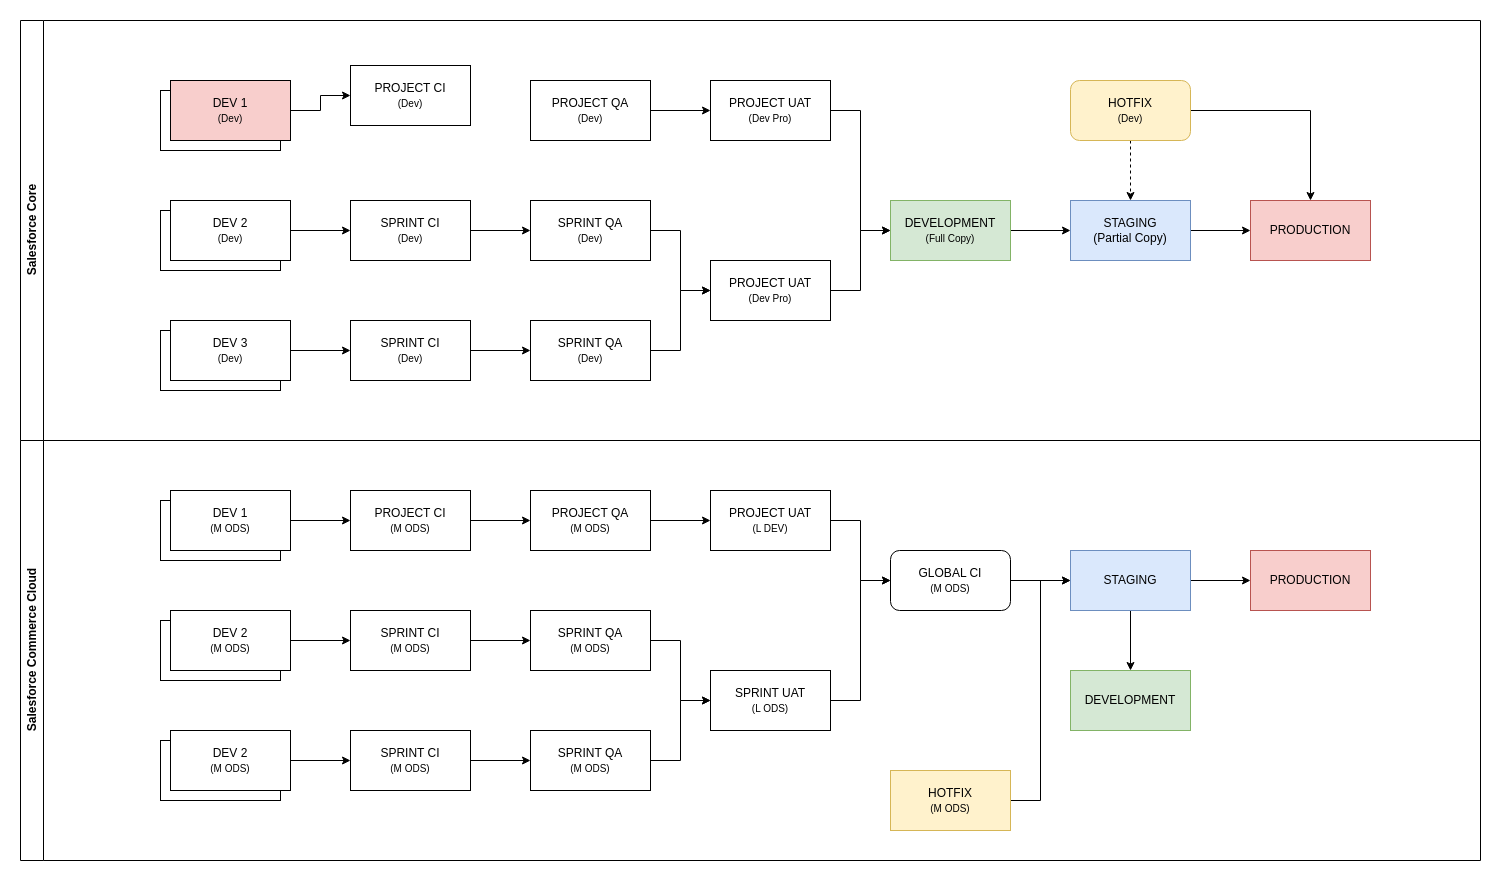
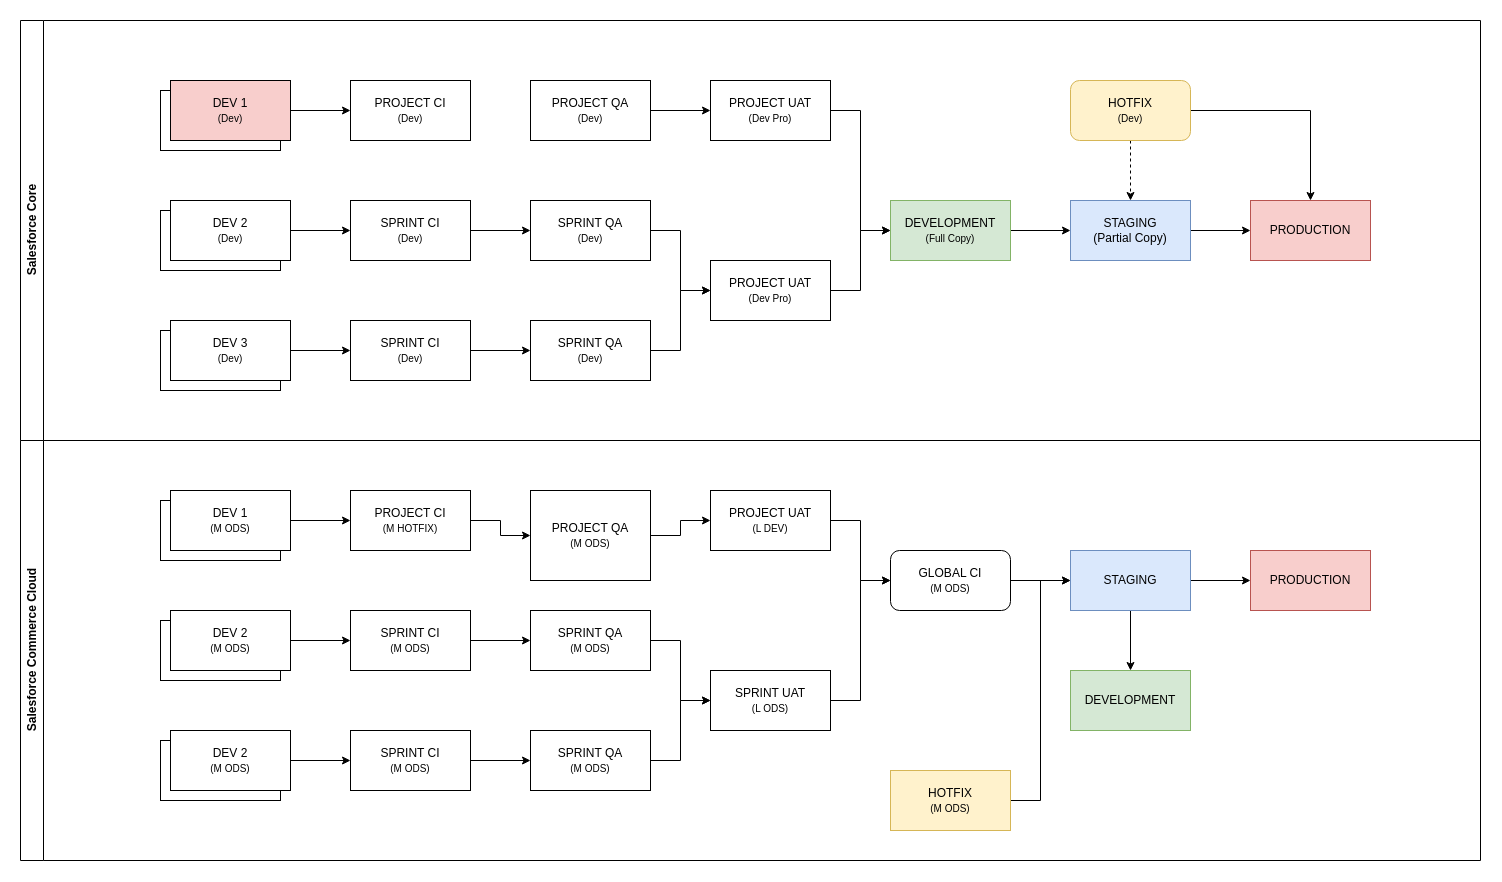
- <mxCell id="27" value="PROJECT CI&lt;div&gt;&lt;span style=&quot;font-size: 10px;&quot;&gt;(Dev)&lt;/span&gt;&lt;/div&gt;" style="rounded=0;whiteSpace=wrap;html=1;" parent="1" vertex="1"><mxGeometry x="350" y="65" width="120" height="60" as="geometry" /></mxCell>
+ <mxCell id="27" value="PROJECT CI&lt;div&gt;&lt;span style=&quot;font-size: 10px;&quot;&gt;(Dev)&lt;/span&gt;&lt;/div&gt;" style="rounded=0;whiteSpace=wrap;html=1;" parent="1" vertex="1"><mxGeometry x="350" y="80" width="120" height="60" as="geometry" /></mxCell>
- <mxCell id="6" value="PROJECT CI&lt;div&gt;&lt;span style=&quot;font-size: 10px;&quot;&gt;(M ODS)&lt;/span&gt;&lt;/div&gt;" style="rounded=0;whiteSpace=wrap;html=1;" parent="1" vertex="1"><mxGeometry x="350" y="490" width="120" height="60" as="geometry" /></mxCell>
+ <mxCell id="6" value="PROJECT CI&lt;div&gt;&lt;span style=&quot;font-size: 10px;&quot;&gt;(M HOTFIX)&lt;/span&gt;&lt;/div&gt;" style="rounded=0;whiteSpace=wrap;html=1;" parent="1" vertex="1"><mxGeometry x="350" y="490" width="120" height="60" as="geometry" /></mxCell>
- <mxCell id="8" value="PROJECT QA&lt;div&gt;&lt;span style=&quot;font-size: 10px;&quot;&gt;(M ODS)&lt;/span&gt;&lt;/div&gt;" style="rounded=0;whiteSpace=wrap;html=1;" parent="1" vertex="1"><mxGeometry x="530" y="490" width="120" height="60" as="geometry" /></mxCell>
+ <mxCell id="8" value="PROJECT QA&lt;div&gt;&lt;span style=&quot;font-size: 10px;&quot;&gt;(M ODS)&lt;/span&gt;&lt;/div&gt;" style="rounded=0;whiteSpace=wrap;html=1;" parent="1" vertex="1"><mxGeometry x="530" y="490" width="120" height="90" as="geometry" /></mxCell>
